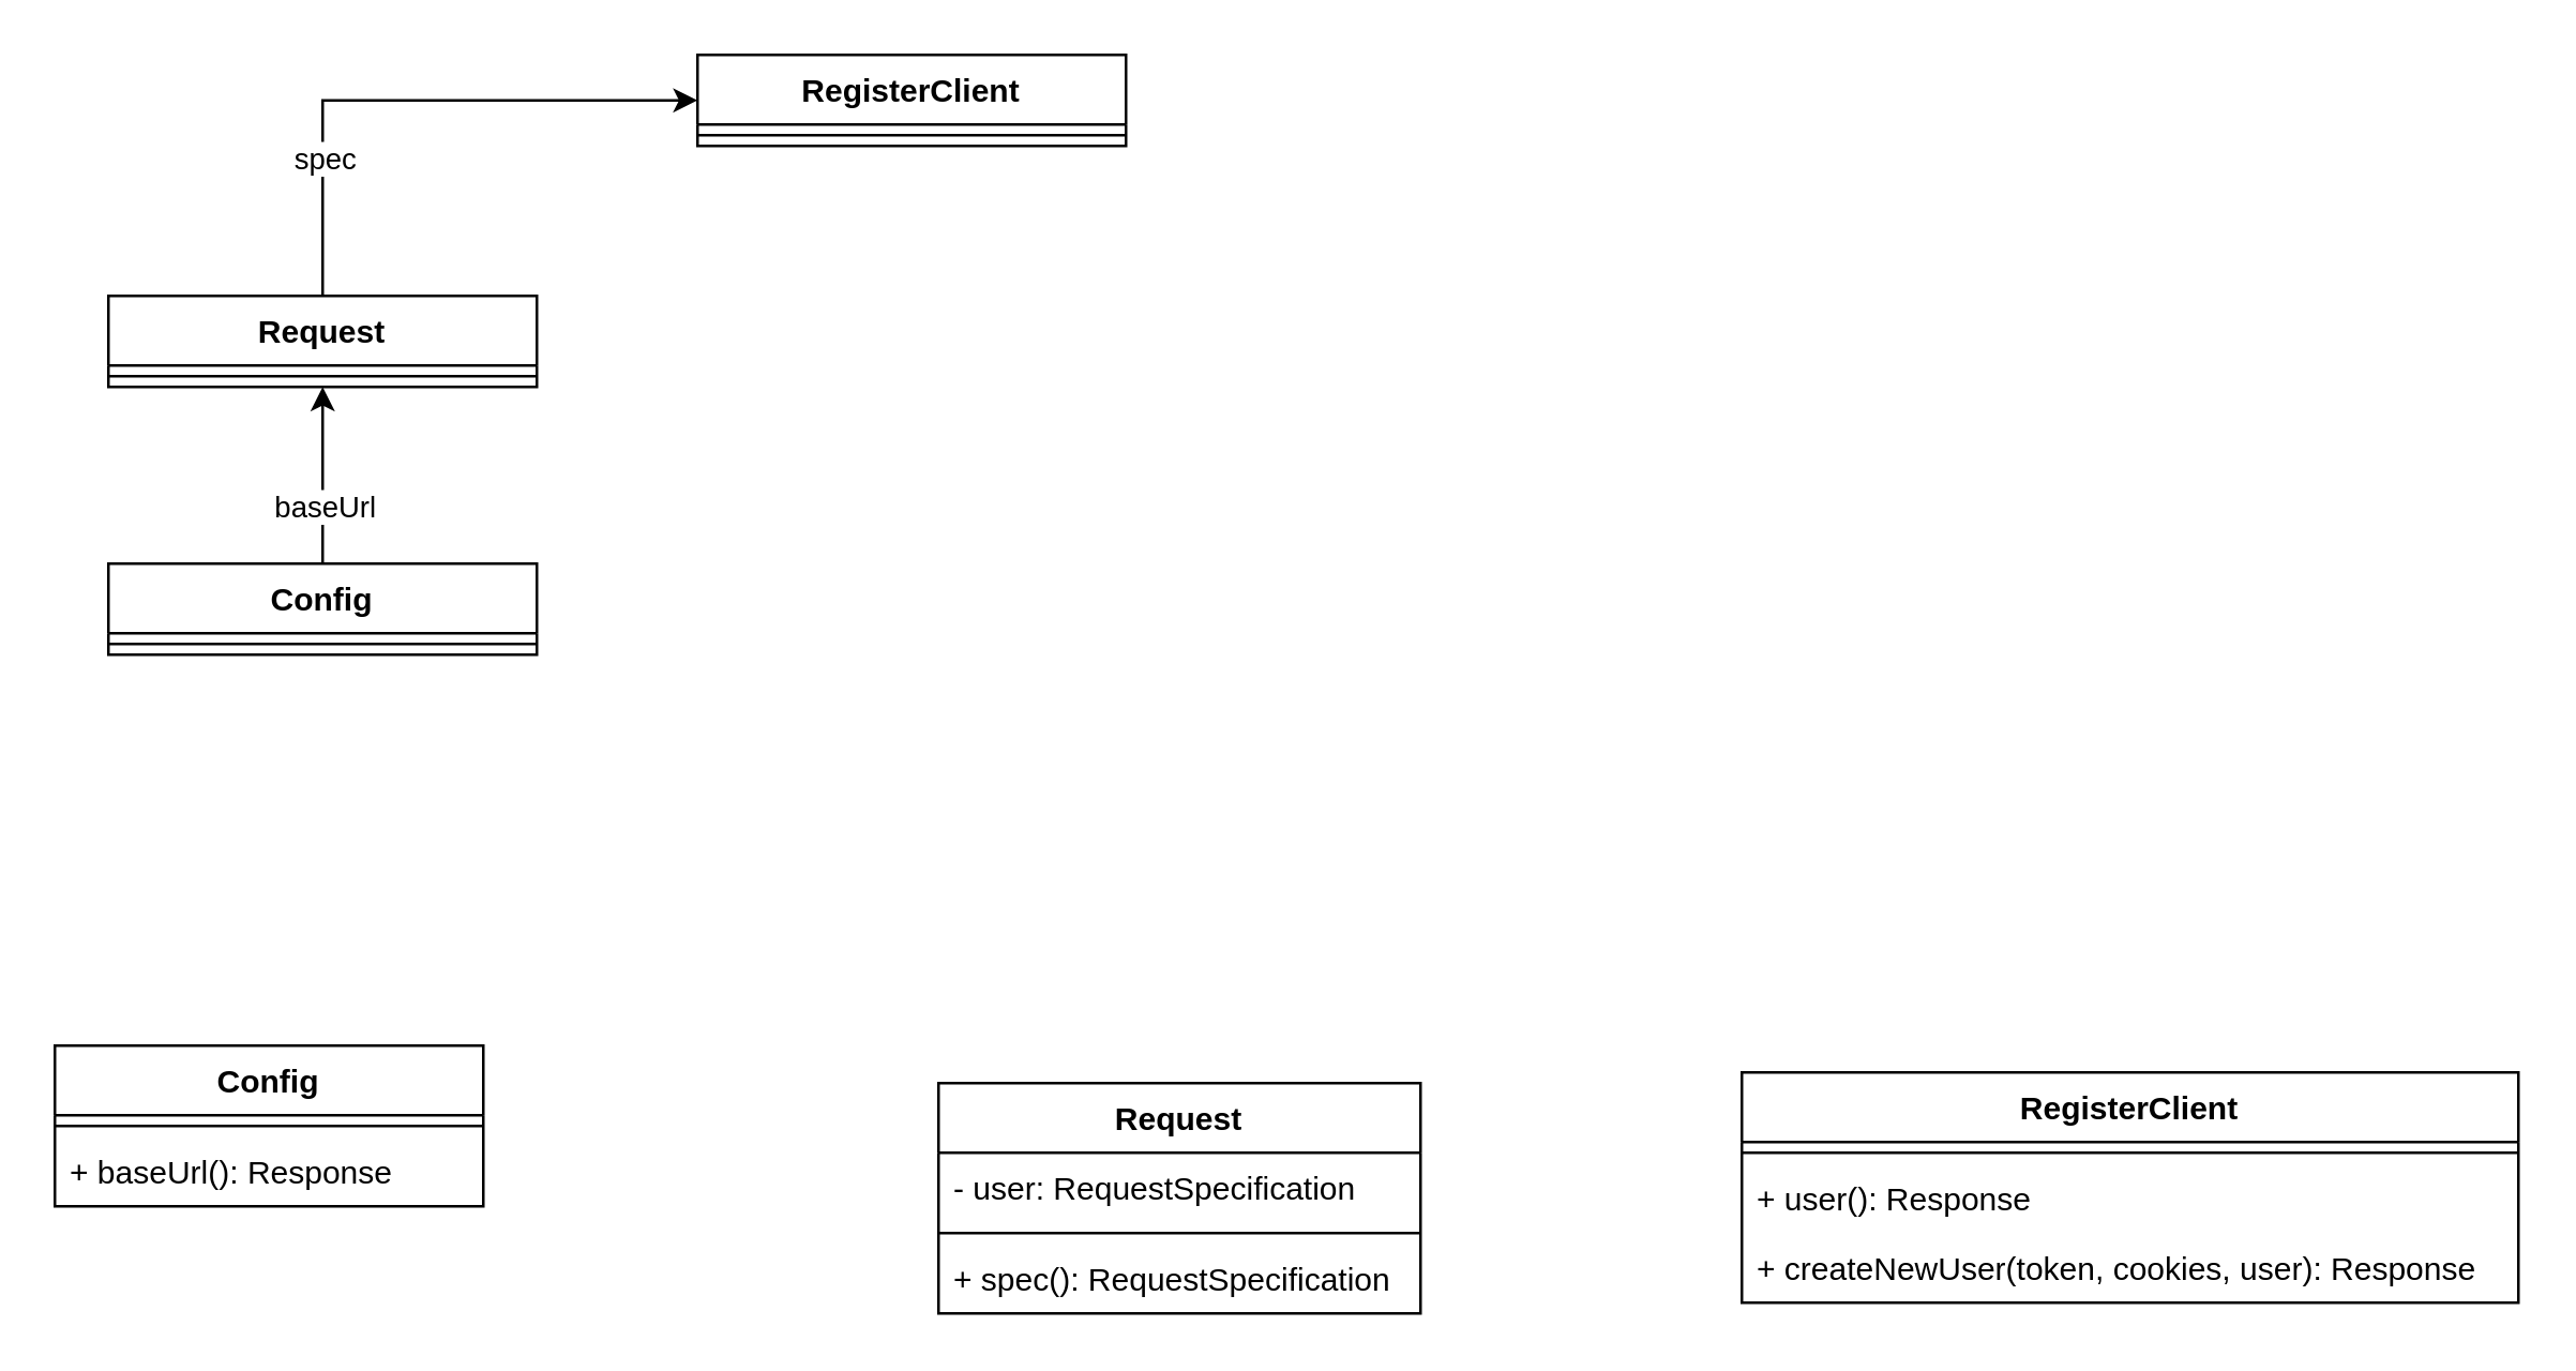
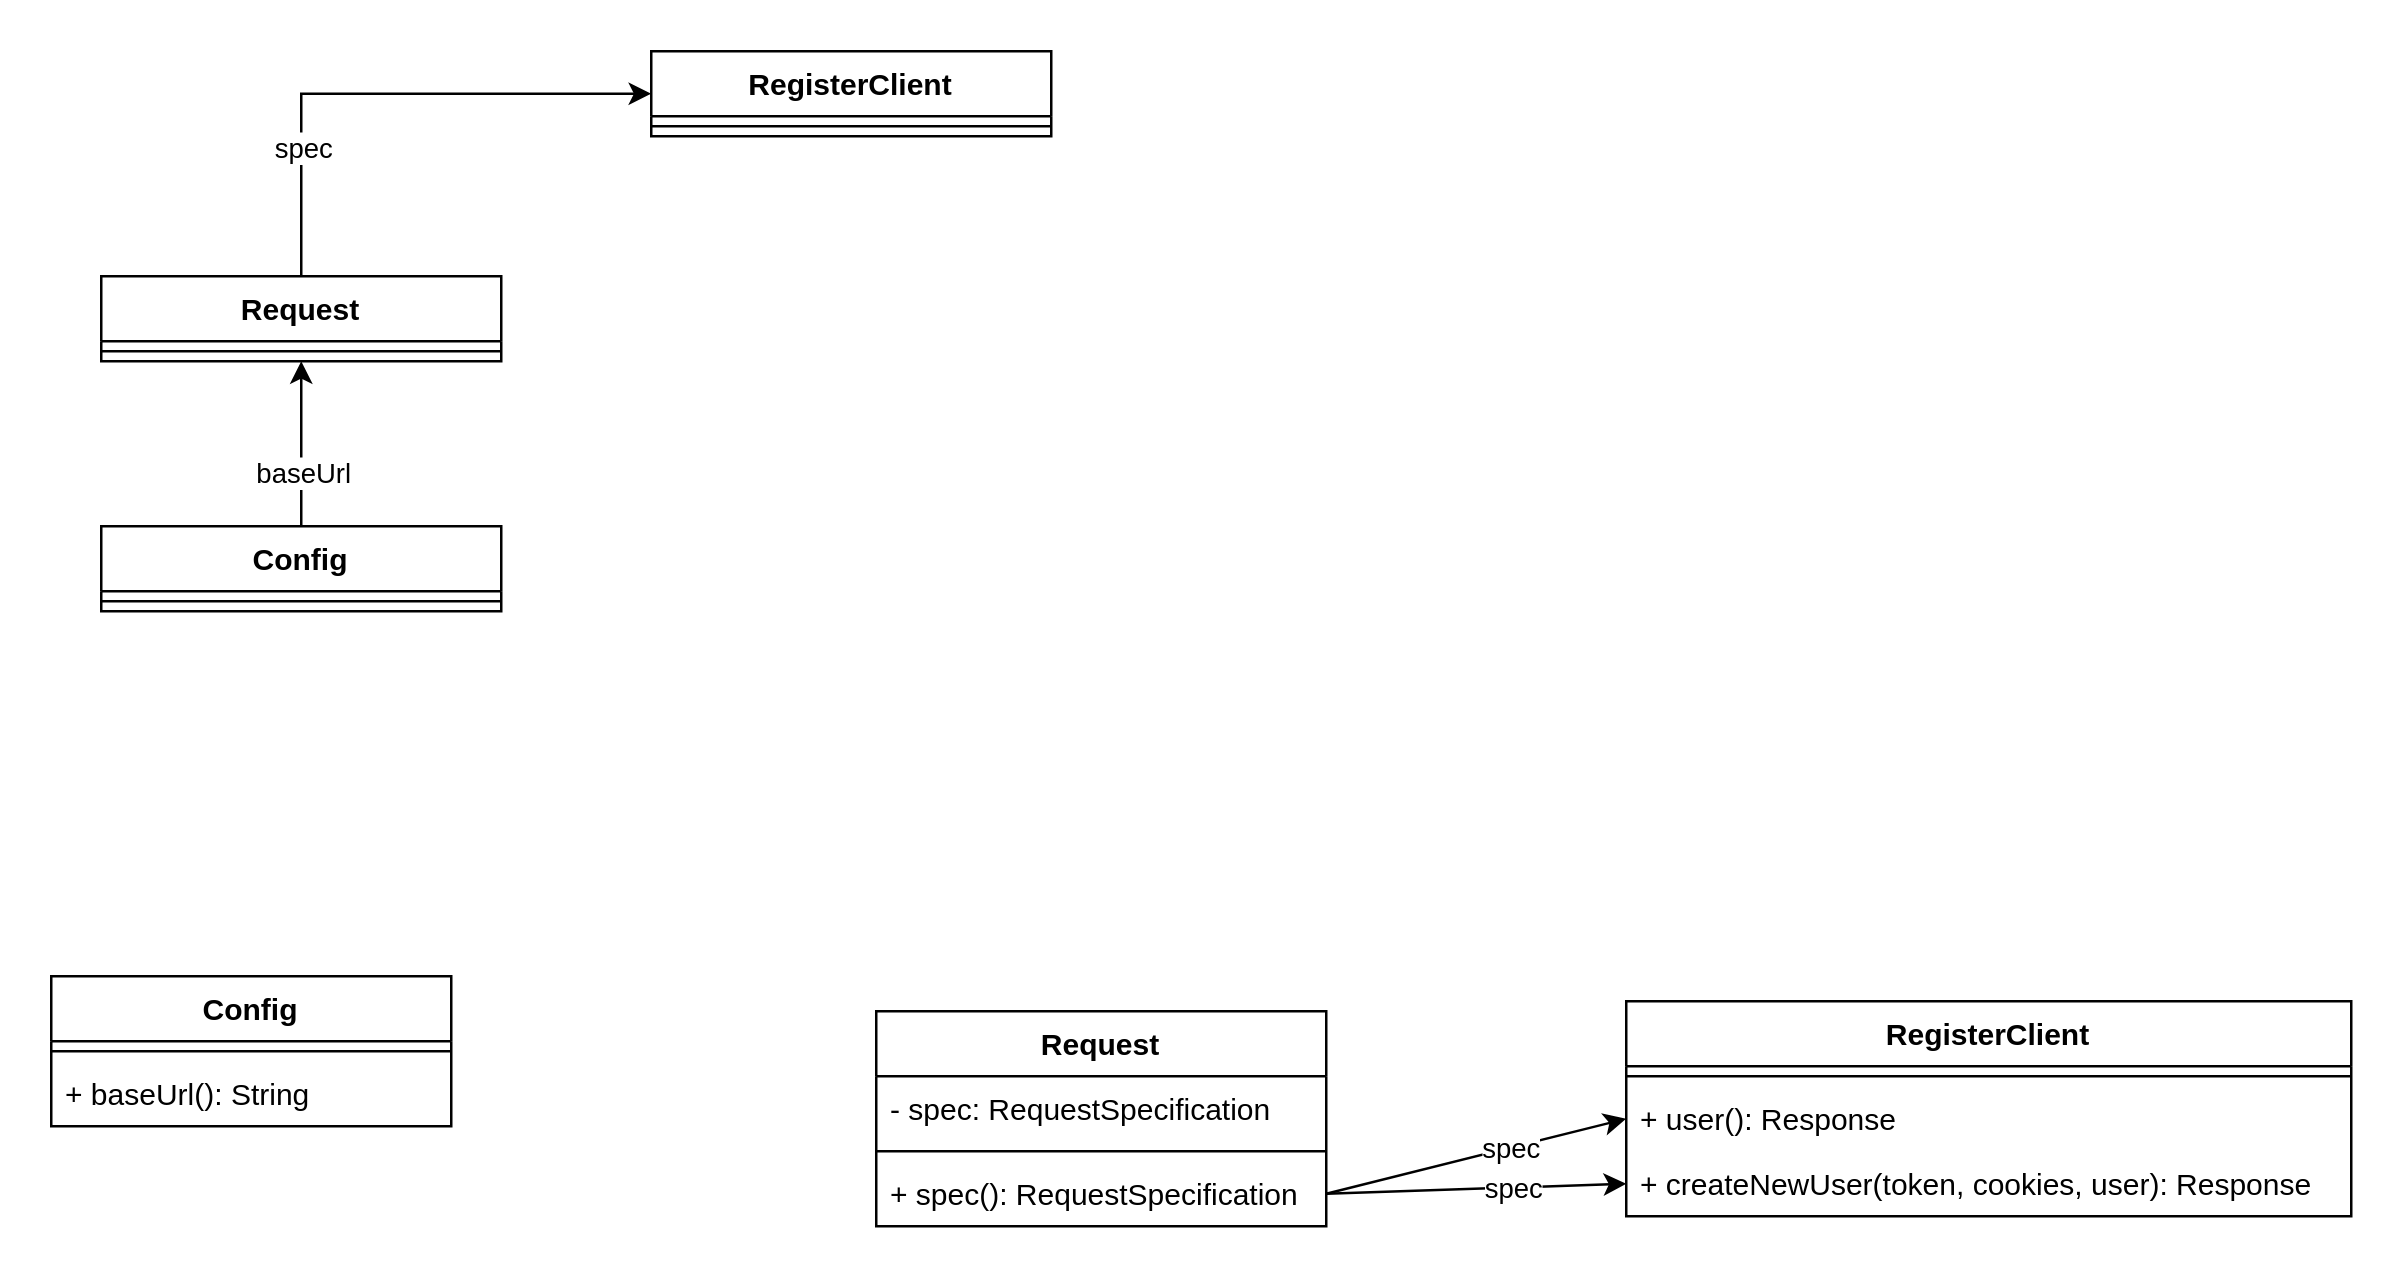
- <mxCell id="14" value="+ baseUrl(): Response" style="text;strokeColor=none;fillColor=none;align=left;verticalAlign=top;spacingLeft=4;spacingRight=4;overflow=hidden;rotatable=0;points=[[0,0.5],[1,0.5]];portConstraint=eastwest;" vertex="1" parent="12"><mxGeometry y="34" width="160" height="26" as="geometry" /></mxCell>
+ <mxCell id="14" value="+ baseUrl(): String" style="text;strokeColor=none;fillColor=none;align=left;verticalAlign=top;spacingLeft=4;spacingRight=4;overflow=hidden;rotatable=0;points=[[0,0.5],[1,0.5]];portConstraint=eastwest;" vertex="1" parent="12"><mxGeometry y="34" width="160" height="26" as="geometry" /></mxCell>
- <mxCell id="16" value="- user: RequestSpecification" style="text;strokeColor=none;fillColor=none;align=left;verticalAlign=top;spacingLeft=4;spacingRight=4;overflow=hidden;rotatable=0;points=[[0,0.5],[1,0.5]];portConstraint=eastwest;" vertex="1" parent="15"><mxGeometry y="26" width="180" height="26" as="geometry" /></mxCell>
+ <mxCell id="16" value="- spec: RequestSpecification" style="text;strokeColor=none;fillColor=none;align=left;verticalAlign=top;spacingLeft=4;spacingRight=4;overflow=hidden;rotatable=0;points=[[0,0.5],[1,0.5]];portConstraint=eastwest;" vertex="1" parent="15"><mxGeometry y="26" width="180" height="26" as="geometry" /></mxCell>
+ <mxCell id="23" value="" style="endArrow=classic;html=1;rounded=0;exitX=1;exitY=0.5;exitDx=0;exitDy=0;entryX=0;entryY=0.5;entryDx=0;entryDy=0;" edge="1" parent="1" source="18" target="21"><mxGeometry width="50" height="50" relative="1" as="geometry"><mxPoint x="670" y="500" as="sourcePoint" /><mxPoint x="720" y="450" as="targetPoint" /></mxGeometry></mxCell>
+ <mxCell id="24" value="spec" style="edgeLabel;html=1;align=center;verticalAlign=middle;resizable=0;points=[];" vertex="1" connectable="0" parent="23"><mxGeometry x="0.231" relative="1" as="geometry"><mxPoint as="offset" /></mxGeometry></mxCell>
+ <mxCell id="25" value="" style="endArrow=classic;html=1;rounded=0;exitX=1;exitY=0.5;exitDx=0;exitDy=0;entryX=0;entryY=0.5;entryDx=0;entryDy=0;" edge="1" parent="1" source="18" target="22"><mxGeometry width="50" height="50" relative="1" as="geometry"><mxPoint x="580" y="500" as="sourcePoint" /><mxPoint x="630" y="450" as="targetPoint" /></mxGeometry></mxCell>
+ <mxCell id="26" value="spec" style="edgeLabel;html=1;align=center;verticalAlign=middle;resizable=0;points=[];" vertex="1" connectable="0" parent="25"><mxGeometry x="0.243" relative="1" as="geometry"><mxPoint as="offset" /></mxGeometry></mxCell>
